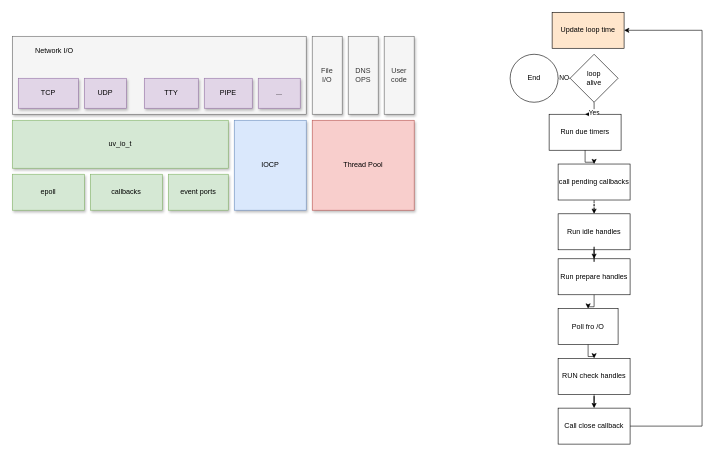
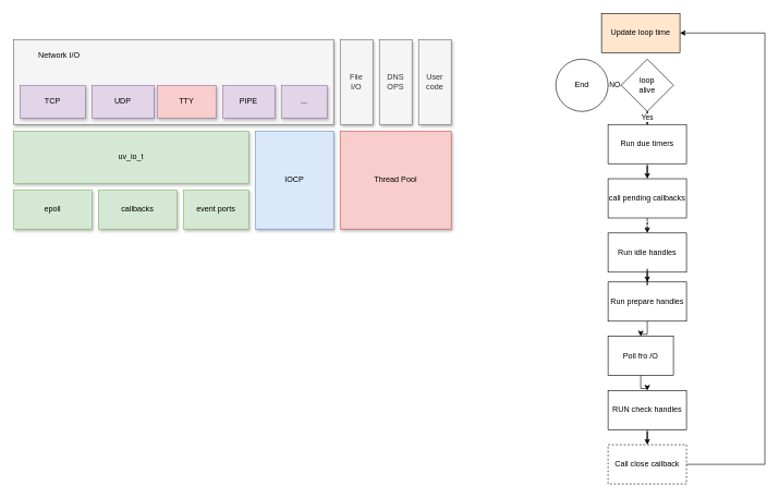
- <mxCell id="5" value="UDP" style="rounded=0;whiteSpace=wrap;html=1;fillColor=#e1d5e7;strokeColor=#9673a6;shadow=1;" parent="2" vertex="1"><mxGeometry x="120" y="70" width="70" height="50" as="geometry" /></mxCell>
+ <mxCell id="5" value="UDP" style="rounded=0;whiteSpace=wrap;html=1;fillColor=#e1d5e7;strokeColor=#9673a6;shadow=1;" parent="2" vertex="1"><mxGeometry x="120" y="70" width="95" height="50" as="geometry" /></mxCell>
- <mxCell id="6" value="TTY" style="rounded=0;whiteSpace=wrap;html=1;fillColor=#e1d5e7;strokeColor=#9673a6;shadow=1;" parent="2" vertex="1"><mxGeometry x="220" y="70" width="90" height="50" as="geometry" /></mxCell>
+ <mxCell id="6" value="TTY" style="rounded=0;whiteSpace=wrap;html=1;fillColor=#f8cecc;strokeColor=#9673a6;shadow=1;" parent="2" vertex="1"><mxGeometry x="220" y="70" width="90" height="50" as="geometry" /></mxCell>
- <mxCell id="24" value="Run due timers" style="whiteSpace=wrap;html=1;" vertex="1" parent="19"><mxGeometry x="125" y="170" width="120" height="60" as="geometry" /></mxCell>
+ <mxCell id="24" value="Run due timers" style="whiteSpace=wrap;html=1;" vertex="1" parent="19"><mxGeometry x="140" y="170" width="120" height="60" as="geometry" /></mxCell>
- <mxCell id="37" value="Call close callback" style="whiteSpace=wrap;html=1;" vertex="1" parent="19"><mxGeometry x="140" y="660" width="120" height="60" as="geometry" /></mxCell>
+ <mxCell id="37" value="Call close callback" style="whiteSpace=wrap;html=1;dashed=1;" vertex="1" parent="19"><mxGeometry x="140" y="660" width="120" height="60" as="geometry" /></mxCell>
